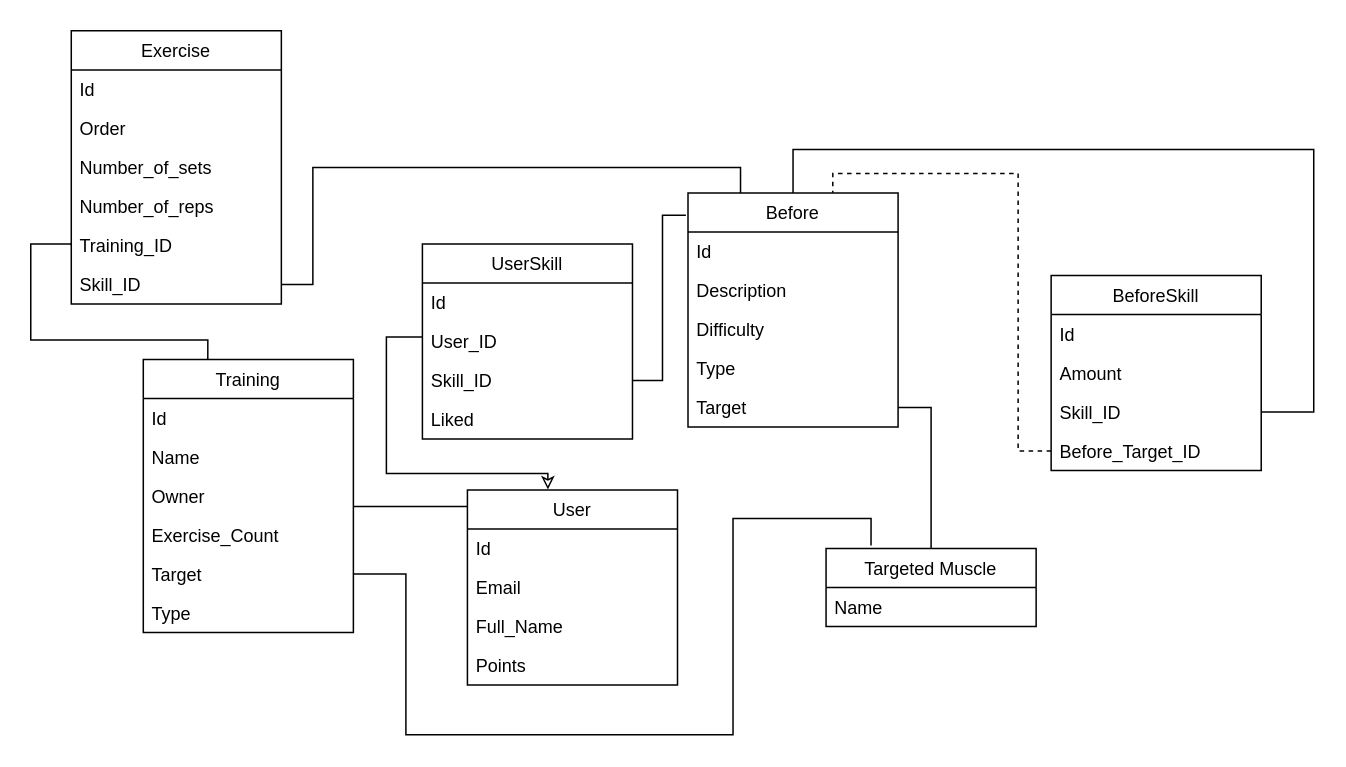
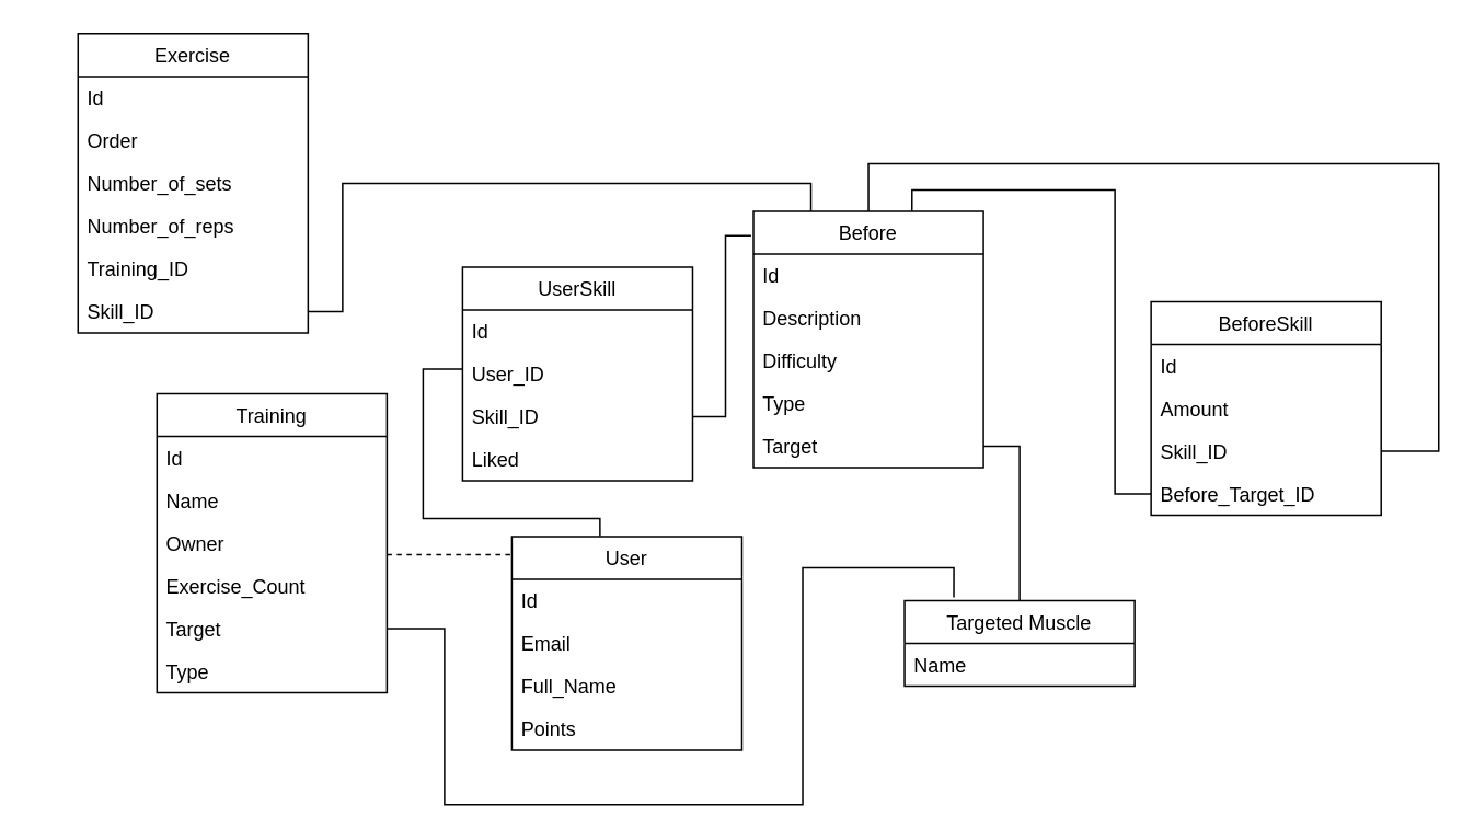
- <mxCell id="14" style="edgeStyle=orthogonalEdgeStyle;rounded=0;orthogonalLoop=1;jettySize=auto;html=1;entryX=0.689;entryY=-0.001;entryDx=0;entryDy=0;entryPerimeter=0;startArrow=none;startFill=0;endArrow=none;endFill=0;dashed=1;" edge="1" parent="1" source="12" target="2"><mxGeometry relative="1" as="geometry"><Array as="points"><mxPoint x="678" y="300" /><mxPoint x="678" y="115" /><mxPoint x="555" y="115" /></Array></mxGeometry></mxCell>
+ <mxCell id="14" style="edgeStyle=orthogonalEdgeStyle;rounded=0;orthogonalLoop=1;jettySize=auto;html=1;entryX=0.689;entryY=-0.001;entryDx=0;entryDy=0;entryPerimeter=0;startArrow=none;startFill=0;endArrow=none;endFill=0;" edge="1" parent="1" source="12" target="2"><mxGeometry relative="1" as="geometry"><Array as="points"><mxPoint x="678" y="300" /><mxPoint x="678" y="115" /><mxPoint x="555" y="115" /></Array></mxGeometry></mxCell>
- <mxCell id="46" style="edgeStyle=orthogonalEdgeStyle;rounded=0;orthogonalLoop=1;jettySize=auto;html=1;exitX=0;exitY=0.5;exitDx=0;exitDy=0;entryX=0.307;entryY=-0.002;entryDx=0;entryDy=0;entryPerimeter=0;endArrow=none;endFill=0;" edge="1" parent="1" source="44" target="30"><mxGeometry relative="1" as="geometry"><Array as="points"><mxPoint x="47" y="162" /><mxPoint x="20" y="162" /><mxPoint x="20" y="226" /><mxPoint x="138" y="226" /></Array></mxGeometry></mxCell>
- <mxCell id="25" style="edgeStyle=orthogonalEdgeStyle;rounded=0;orthogonalLoop=1;jettySize=auto;html=1;entryX=0.383;entryY=-0.003;entryDx=0;entryDy=0;entryPerimeter=0;endArrow=classic;endFill=0;startArrow=none;startFill=0;" edge="1" parent="1" source="22" target="15"><mxGeometry relative="1" as="geometry"><Array as="points"><mxPoint x="257" y="224" /><mxPoint x="257" y="315" /><mxPoint x="365" y="315" /></Array></mxGeometry></mxCell>
+ <mxCell id="25" style="edgeStyle=orthogonalEdgeStyle;rounded=0;orthogonalLoop=1;jettySize=auto;html=1;entryX=0.383;entryY=-0.003;entryDx=0;entryDy=0;entryPerimeter=0;endArrow=none;endFill=0;startArrow=none;startFill=0;" edge="1" parent="1" source="22" target="15"><mxGeometry relative="1" as="geometry"><Array as="points"><mxPoint x="257" y="224" /><mxPoint x="257" y="315" /><mxPoint x="365" y="315" /></Array></mxGeometry></mxCell>
- <mxCell id="38" style="edgeStyle=orthogonalEdgeStyle;rounded=0;orthogonalLoop=1;jettySize=auto;html=1;entryX=0.002;entryY=0.085;entryDx=0;entryDy=0;entryPerimeter=0;startArrow=none;startFill=0;endArrow=none;endFill=0;" edge="1" parent="1" source="33" target="15"><mxGeometry relative="1" as="geometry"><Array as="points"><mxPoint x="233" y="337" /><mxPoint x="233" y="337" /></Array></mxGeometry></mxCell>
+ <mxCell id="38" style="edgeStyle=orthogonalEdgeStyle;rounded=0;orthogonalLoop=1;jettySize=auto;html=1;entryX=0.002;entryY=0.085;entryDx=0;entryDy=0;entryPerimeter=0;startArrow=none;startFill=0;endArrow=none;endFill=0;dashed=1;" edge="1" parent="1" source="33" target="15"><mxGeometry relative="1" as="geometry"><Array as="points"><mxPoint x="233" y="337" /><mxPoint x="233" y="337" /></Array></mxGeometry></mxCell>
